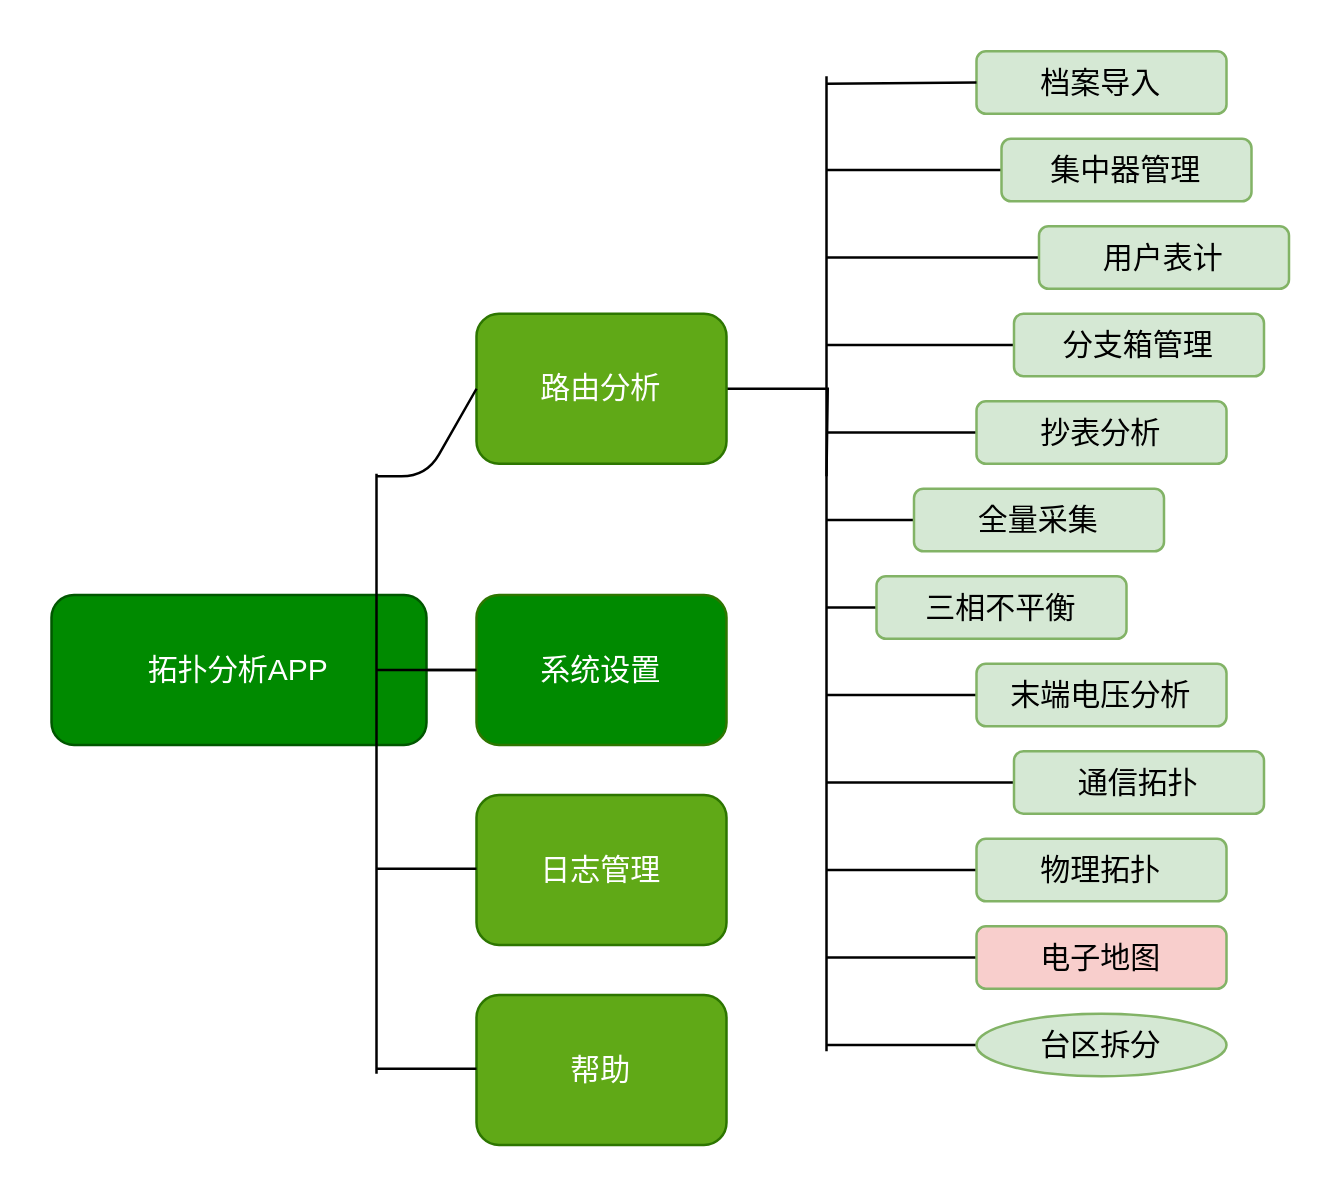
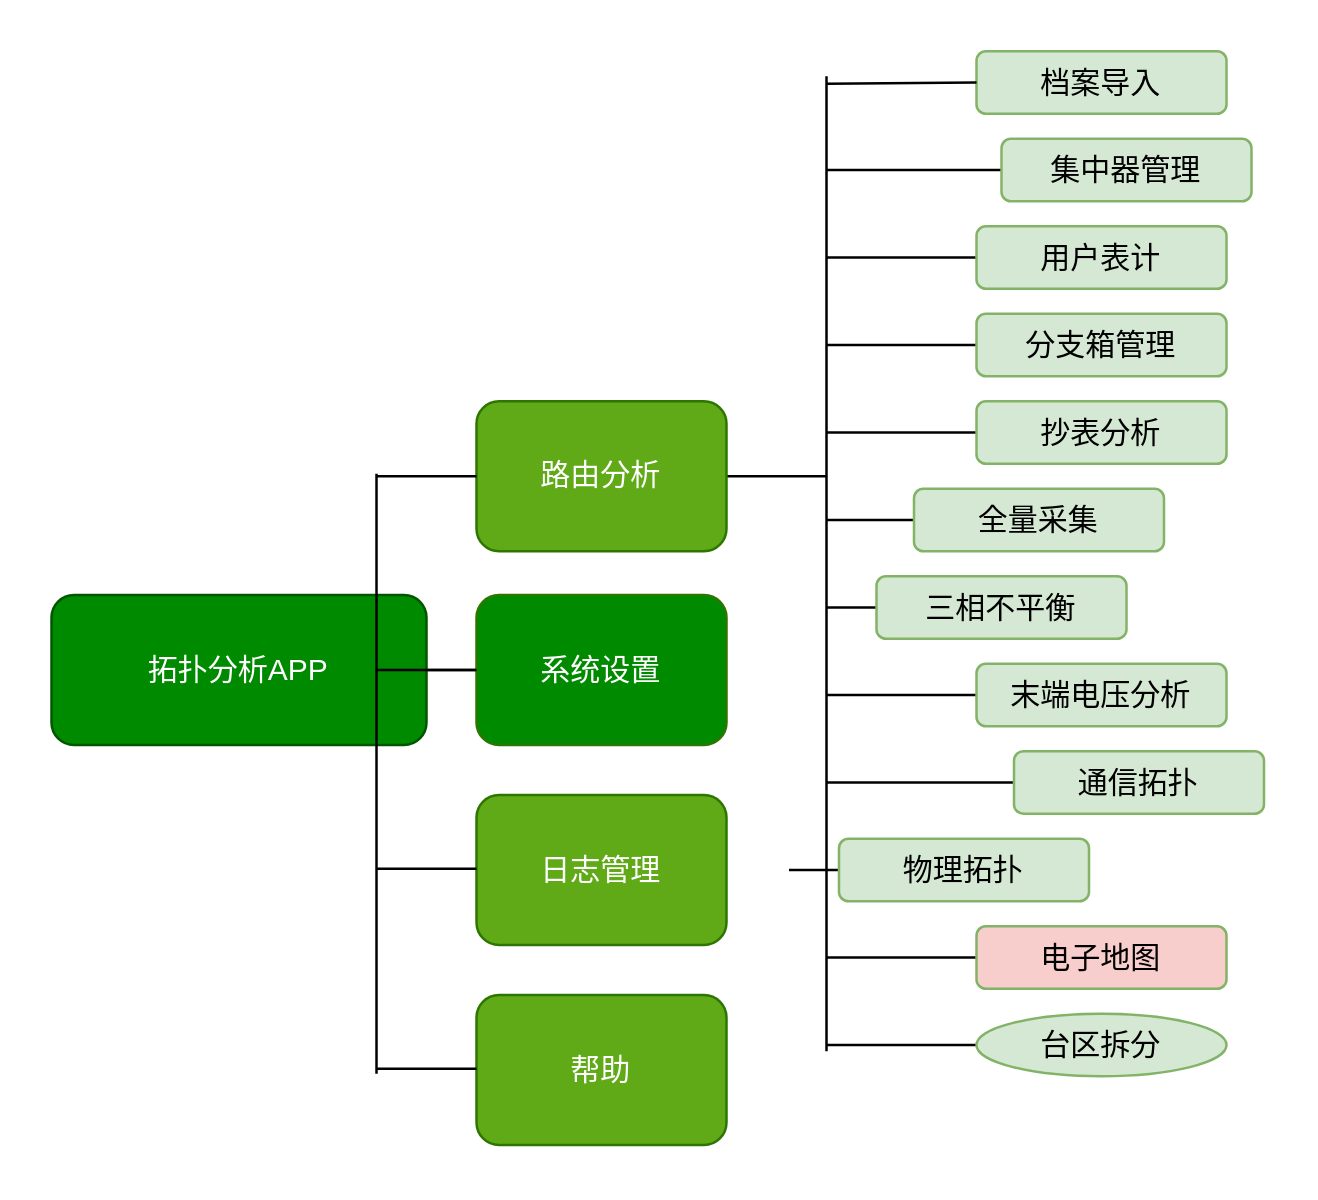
- <mxCell id="19" value="用户表计" style="rounded=1;whiteSpace=wrap;html=1;fillColor=#d5e8d4;strokeColor=#82b366;" parent="1" vertex="1"><mxGeometry x="415" y="90" width="100" height="25" as="geometry" /></mxCell>
+ <mxCell id="19" value="用户表计" style="rounded=1;whiteSpace=wrap;html=1;fillColor=#d5e8d4;strokeColor=#82b366;" parent="1" vertex="1"><mxGeometry x="390" y="90" width="100" height="25" as="geometry" /></mxCell>
- <mxCell id="21" value="分支箱管理" style="rounded=1;whiteSpace=wrap;html=1;fillColor=#d5e8d4;strokeColor=#82b366;" parent="1" vertex="1"><mxGeometry x="405" y="125" width="100" height="25" as="geometry" /></mxCell>
+ <mxCell id="21" value="分支箱管理" style="rounded=1;whiteSpace=wrap;html=1;fillColor=#d5e8d4;strokeColor=#82b366;" parent="1" vertex="1"><mxGeometry x="390" y="125" width="100" height="25" as="geometry" /></mxCell>
- <mxCell id="5" value="路由分析" style="rounded=1;whiteSpace=wrap;html=1;fillColor=#60a917;strokeColor=#2D7600;fontColor=#ffffff;" parent="1" vertex="1"><mxGeometry x="190" y="125" width="100" height="60" as="geometry" /></mxCell>
+ <mxCell id="5" value="路由分析" style="rounded=1;whiteSpace=wrap;html=1;fillColor=#60a917;strokeColor=#2D7600;fontColor=#ffffff;" parent="1" vertex="1"><mxGeometry x="190" y="160" width="100" height="60" as="geometry" /></mxCell>
- <mxCell id="33" value="物理拓扑" style="rounded=1;whiteSpace=wrap;html=1;fillColor=#d5e8d4;strokeColor=#82b366;" parent="1" vertex="1"><mxGeometry x="390" y="335" width="100" height="25" as="geometry" /></mxCell>
+ <mxCell id="33" value="物理拓扑" style="rounded=1;whiteSpace=wrap;html=1;fillColor=#d5e8d4;strokeColor=#82b366;" parent="1" vertex="1"><mxGeometry x="335" y="335" width="100" height="25" as="geometry" /></mxCell>
